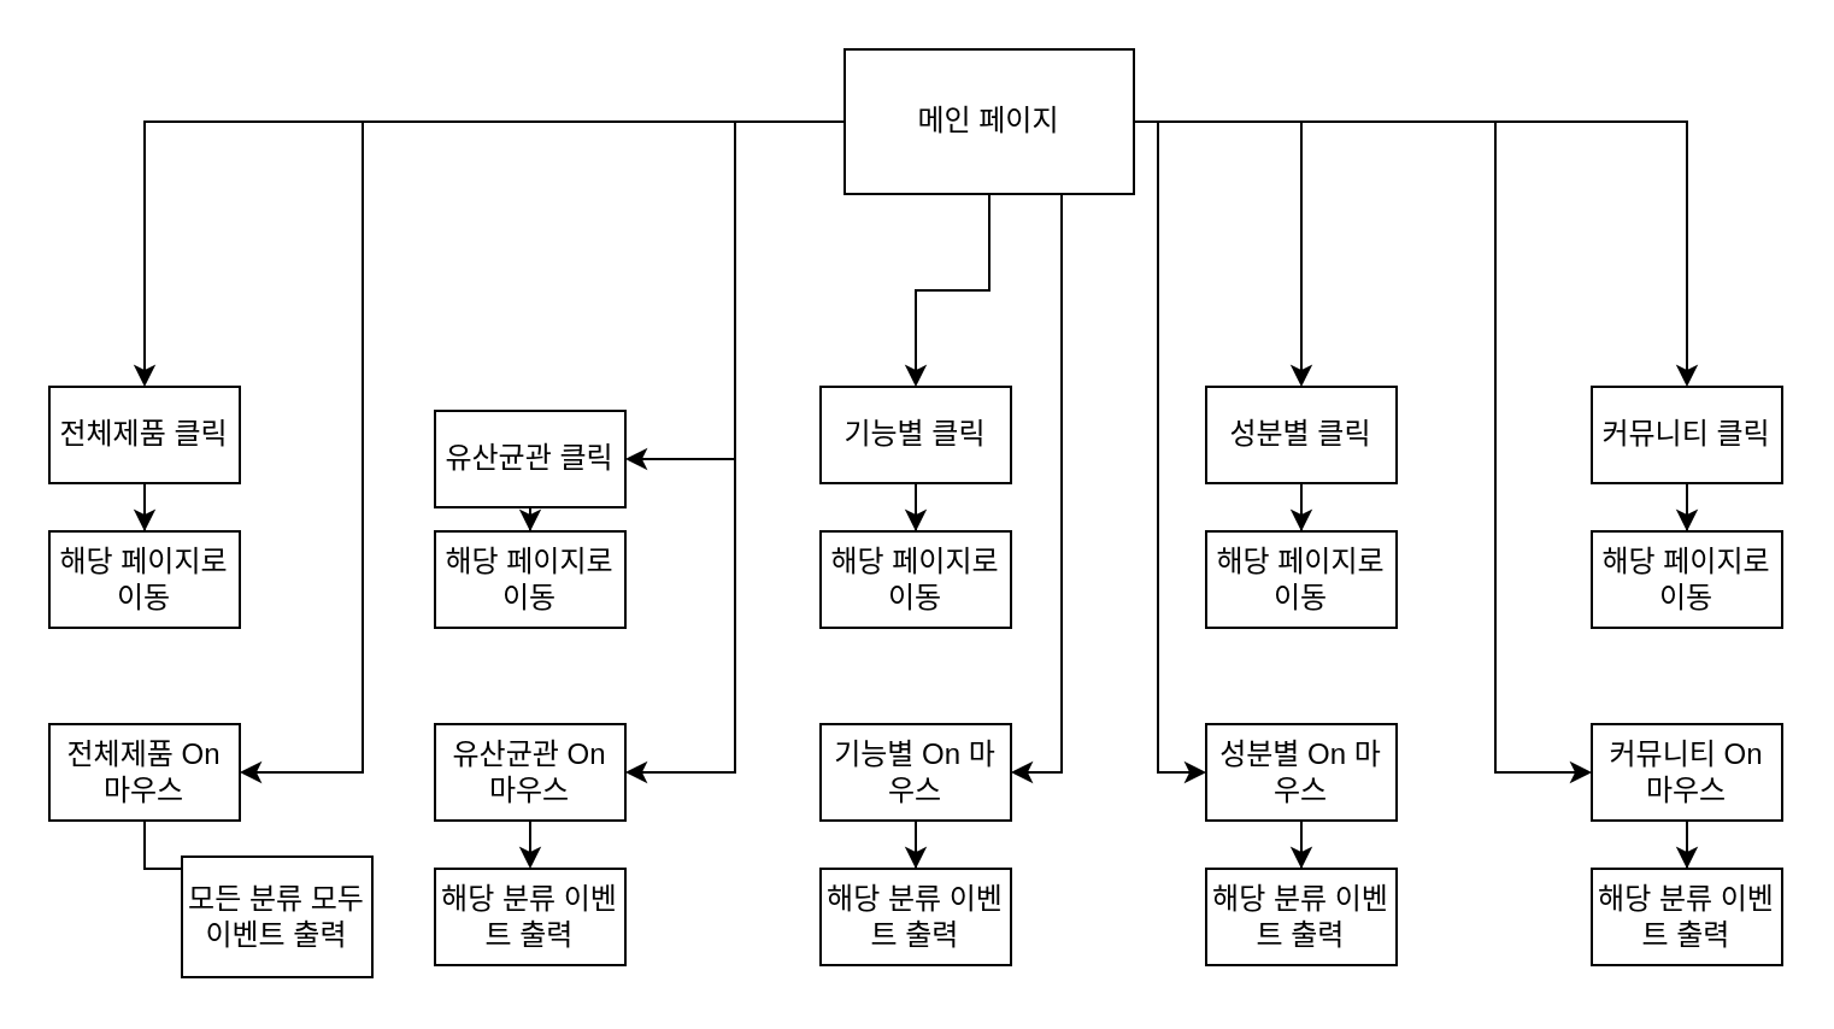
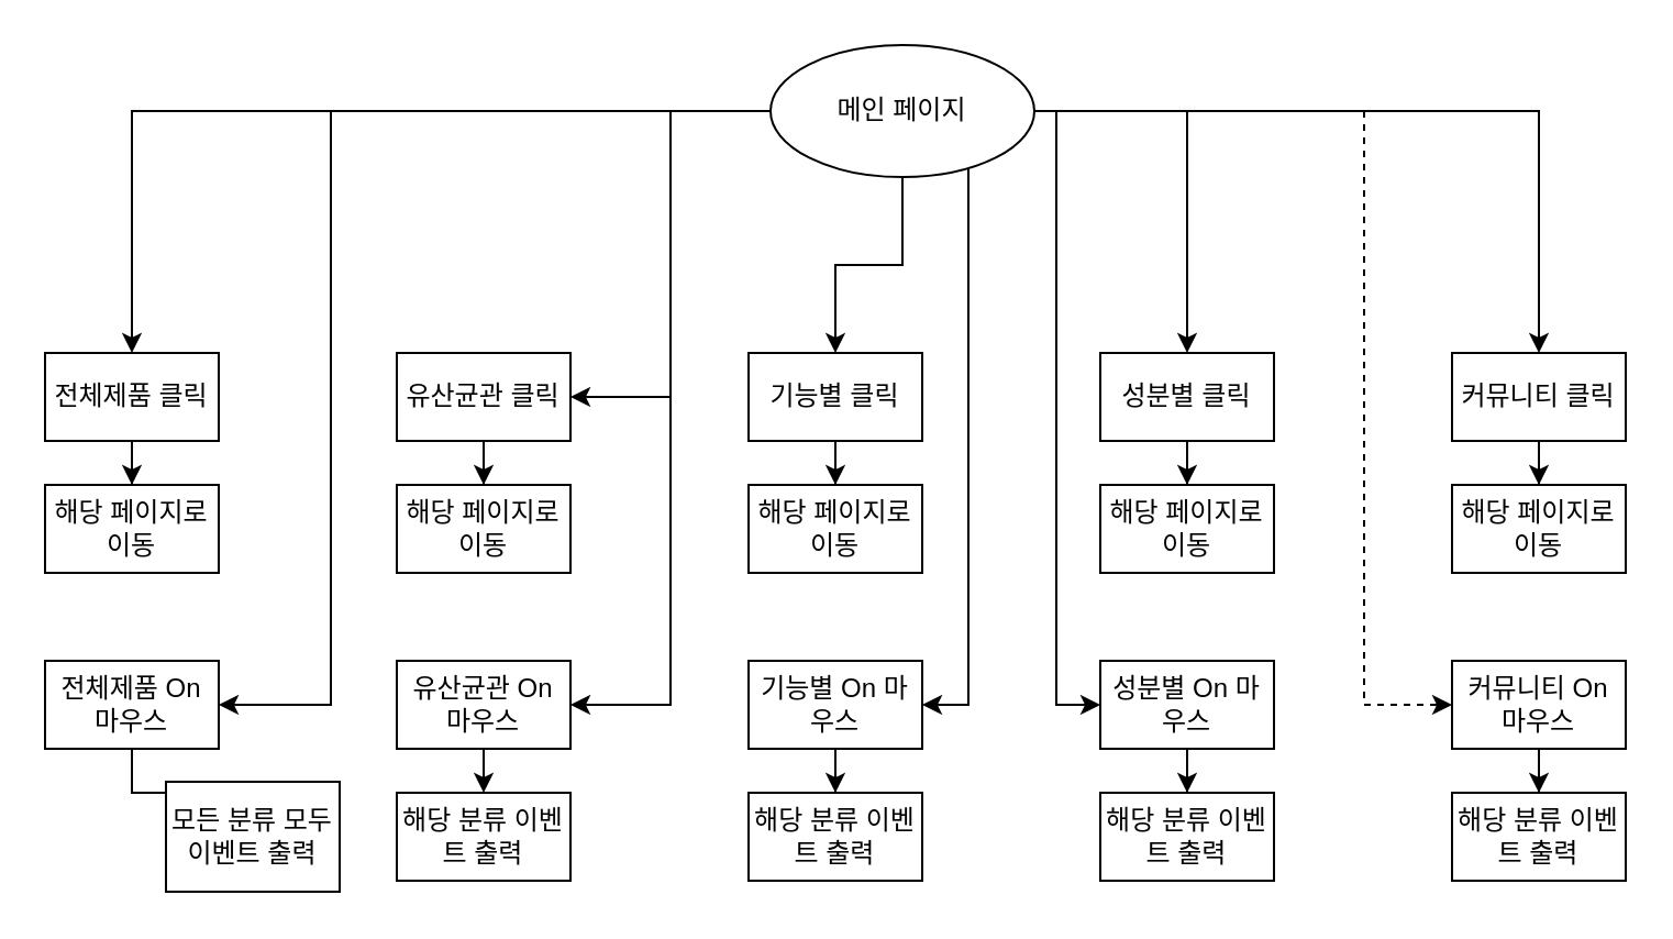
- <mxCell id="12" value="메인 페이지" style="rounded=0;whiteSpace=wrap;html=1;" vertex="1" parent="1"><mxGeometry x="350" y="20" width="120" height="60" as="geometry" /></mxCell>
+ <mxCell id="12" value="메인 페이지" style="ellipse;whiteSpace=wrap;html=1;" vertex="1" parent="1"><mxGeometry x="350" y="20" width="120" height="60" as="geometry" /></mxCell>
- <mxCell id="18" value="유산균관 클릭" style="rounded=0;whiteSpace=wrap;html=1;" vertex="1" parent="1"><mxGeometry x="180" y="170" width="79" height="40" as="geometry" /></mxCell>
+ <mxCell id="18" value="유산균관 클릭" style="rounded=0;whiteSpace=wrap;html=1;" vertex="1" parent="1"><mxGeometry x="180" y="160" width="79" height="40" as="geometry" /></mxCell>
- <mxCell id="11" style="edgeStyle=orthogonalEdgeStyle;rounded=0;orthogonalLoop=1;jettySize=auto;html=1;entryX=0;entryY=0.5;entryDx=0;entryDy=0;" edge="1" parent="1" source="12" target="32"><mxGeometry relative="1" as="geometry"><Array as="points"><mxPoint x="620" y="50" /><mxPoint x="620" y="320" /></Array></mxGeometry></mxCell>
+ <mxCell id="11" style="edgeStyle=orthogonalEdgeStyle;rounded=0;orthogonalLoop=1;jettySize=auto;html=1;entryX=0;entryY=0.5;entryDx=0;entryDy=0;dashed=1;" edge="1" parent="1" source="12" target="32"><mxGeometry relative="1" as="geometry"><Array as="points"><mxPoint x="620" y="50" /><mxPoint x="620" y="320" /></Array></mxGeometry></mxCell>
